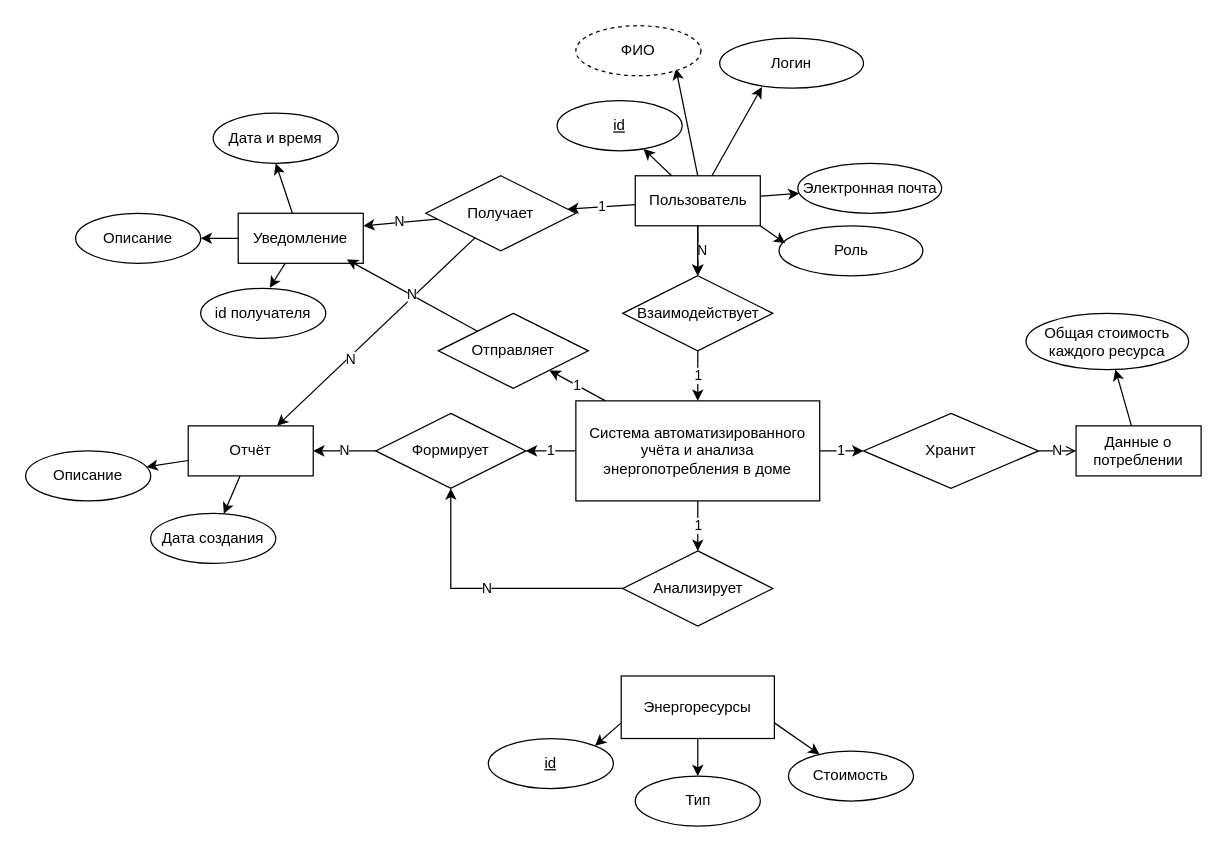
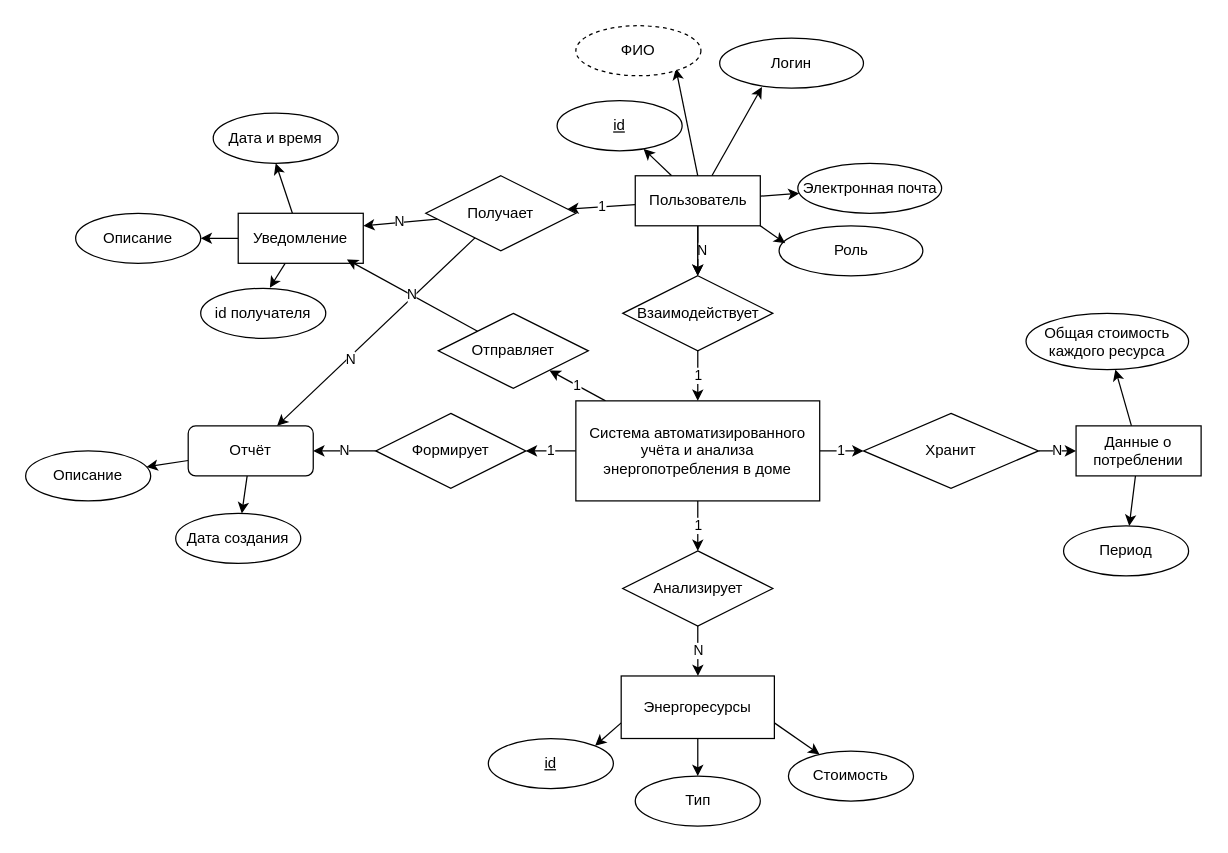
- <mxCell id="21" value="Отчёт" style="whiteSpace=wrap;html=1;align=center;" parent="1" vertex="1"><mxGeometry x="150" y="340" width="100" height="40" as="geometry" /></mxCell>
+ <mxCell id="21" value="Отчёт" style="whiteSpace=wrap;html=1;align=center;rounded=1;" parent="1" vertex="1"><mxGeometry x="150" y="340" width="100" height="40" as="geometry" /></mxCell>
- <mxCell id="30" value="N" style="edgeStyle=orthogonalEdgeStyle;rounded=0;orthogonalLoop=1;jettySize=auto;html=1;endArrow=open;" parent="1" source="31" target="34" edge="1"><mxGeometry relative="1" as="geometry" /></mxCell>
+ <mxCell id="30" value="N" style="edgeStyle=orthogonalEdgeStyle;rounded=0;orthogonalLoop=1;jettySize=auto;html=1;" parent="1" source="31" target="34" edge="1"><mxGeometry relative="1" as="geometry" /></mxCell>
+ <mxCell id="33" value="" style="rounded=0;orthogonalLoop=1;jettySize=auto;html=1;" parent="1" source="34" target="42" edge="1"><mxGeometry relative="1" as="geometry" /></mxCell>
- <mxCell id="58" value="Дата создания" style="ellipse;whiteSpace=wrap;html=1;align=center;" parent="1" vertex="1"><mxGeometry x="120" y="410" width="100" height="40" as="geometry" /></mxCell>
+ <mxCell id="58" value="Дата создания" style="ellipse;whiteSpace=wrap;html=1;align=center;" parent="1" vertex="1"><mxGeometry x="140" y="410" width="100" height="40" as="geometry" /></mxCell>
+ <mxCell id="42" value="Период" style="ellipse;whiteSpace=wrap;html=1;align=center;" parent="1" vertex="1"><mxGeometry x="850" y="420" width="100" height="40" as="geometry" /></mxCell>
- <mxCell id="22" value="N" style="edgeStyle=orthogonalEdgeStyle;rounded=0;orthogonalLoop=1;jettySize=auto;html=1;" parent="1" source="23" target="18" edge="1"><mxGeometry relative="1" as="geometry" /></mxCell>
+ <mxCell id="22" value="N" style="edgeStyle=orthogonalEdgeStyle;rounded=0;orthogonalLoop=1;jettySize=auto;html=1;" parent="1" source="23" target="27" edge="1"><mxGeometry relative="1" as="geometry" /></mxCell>
